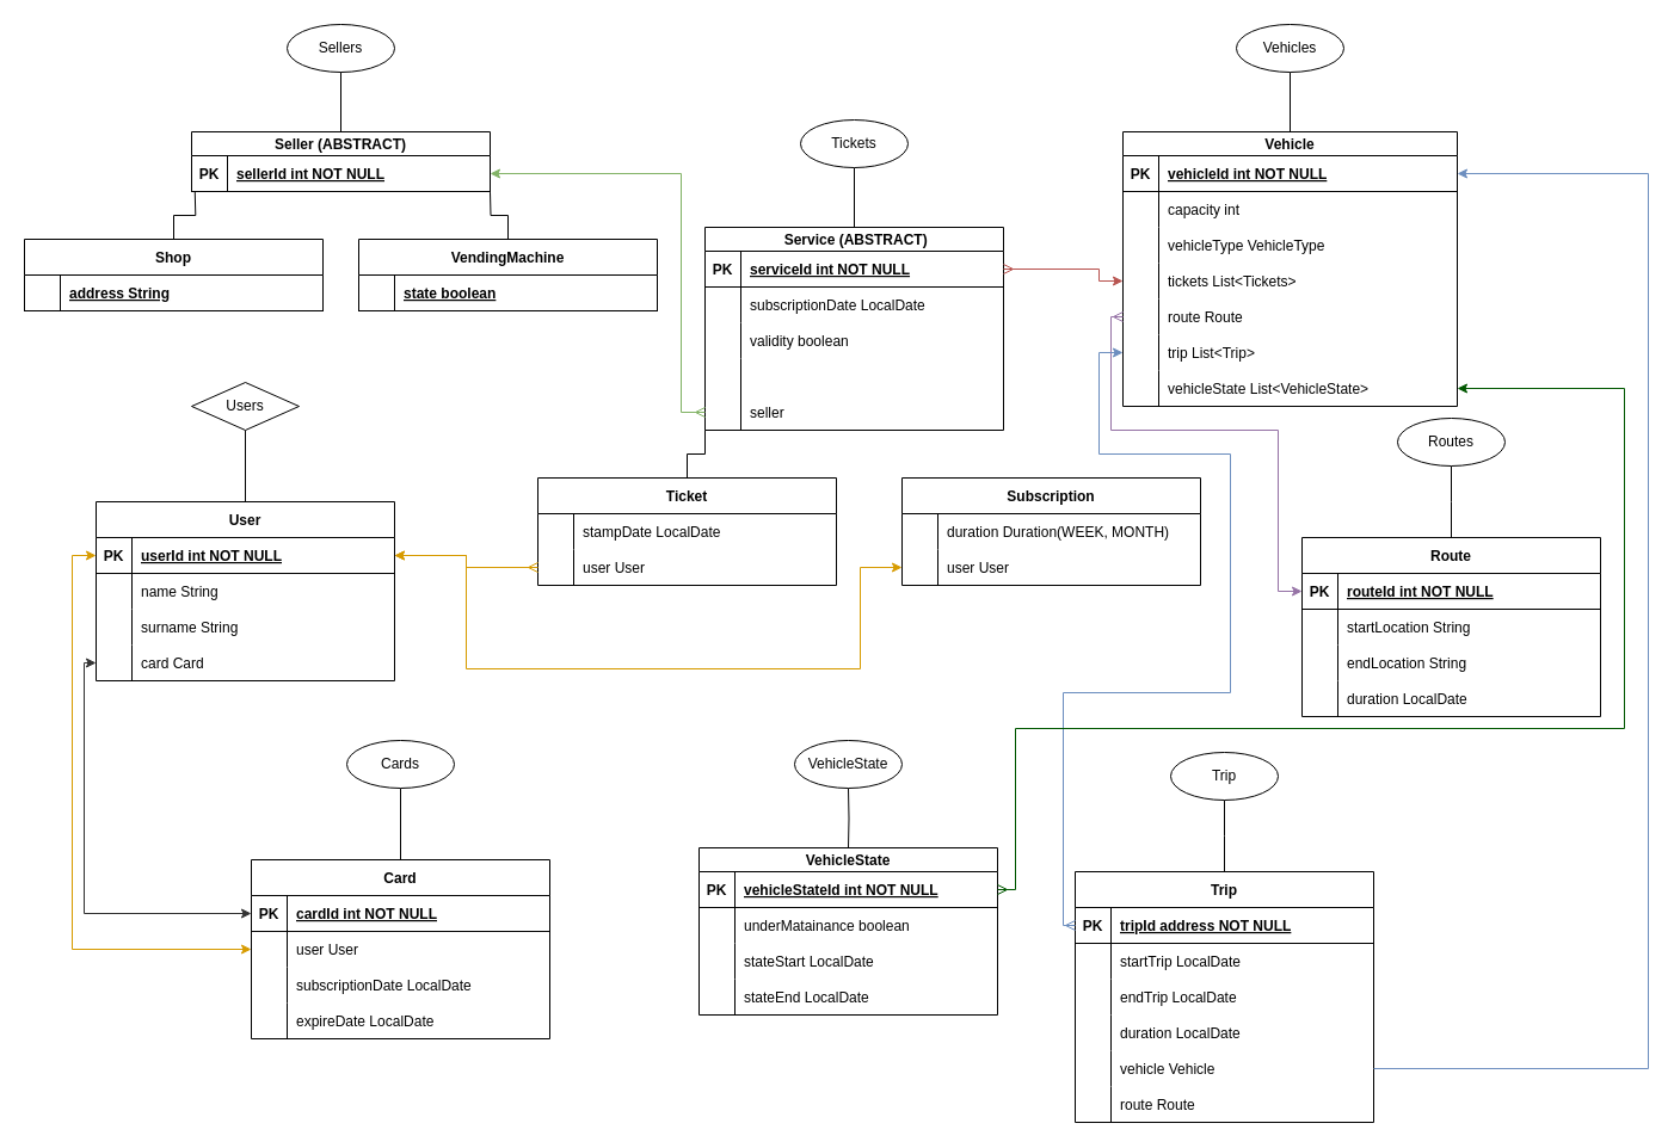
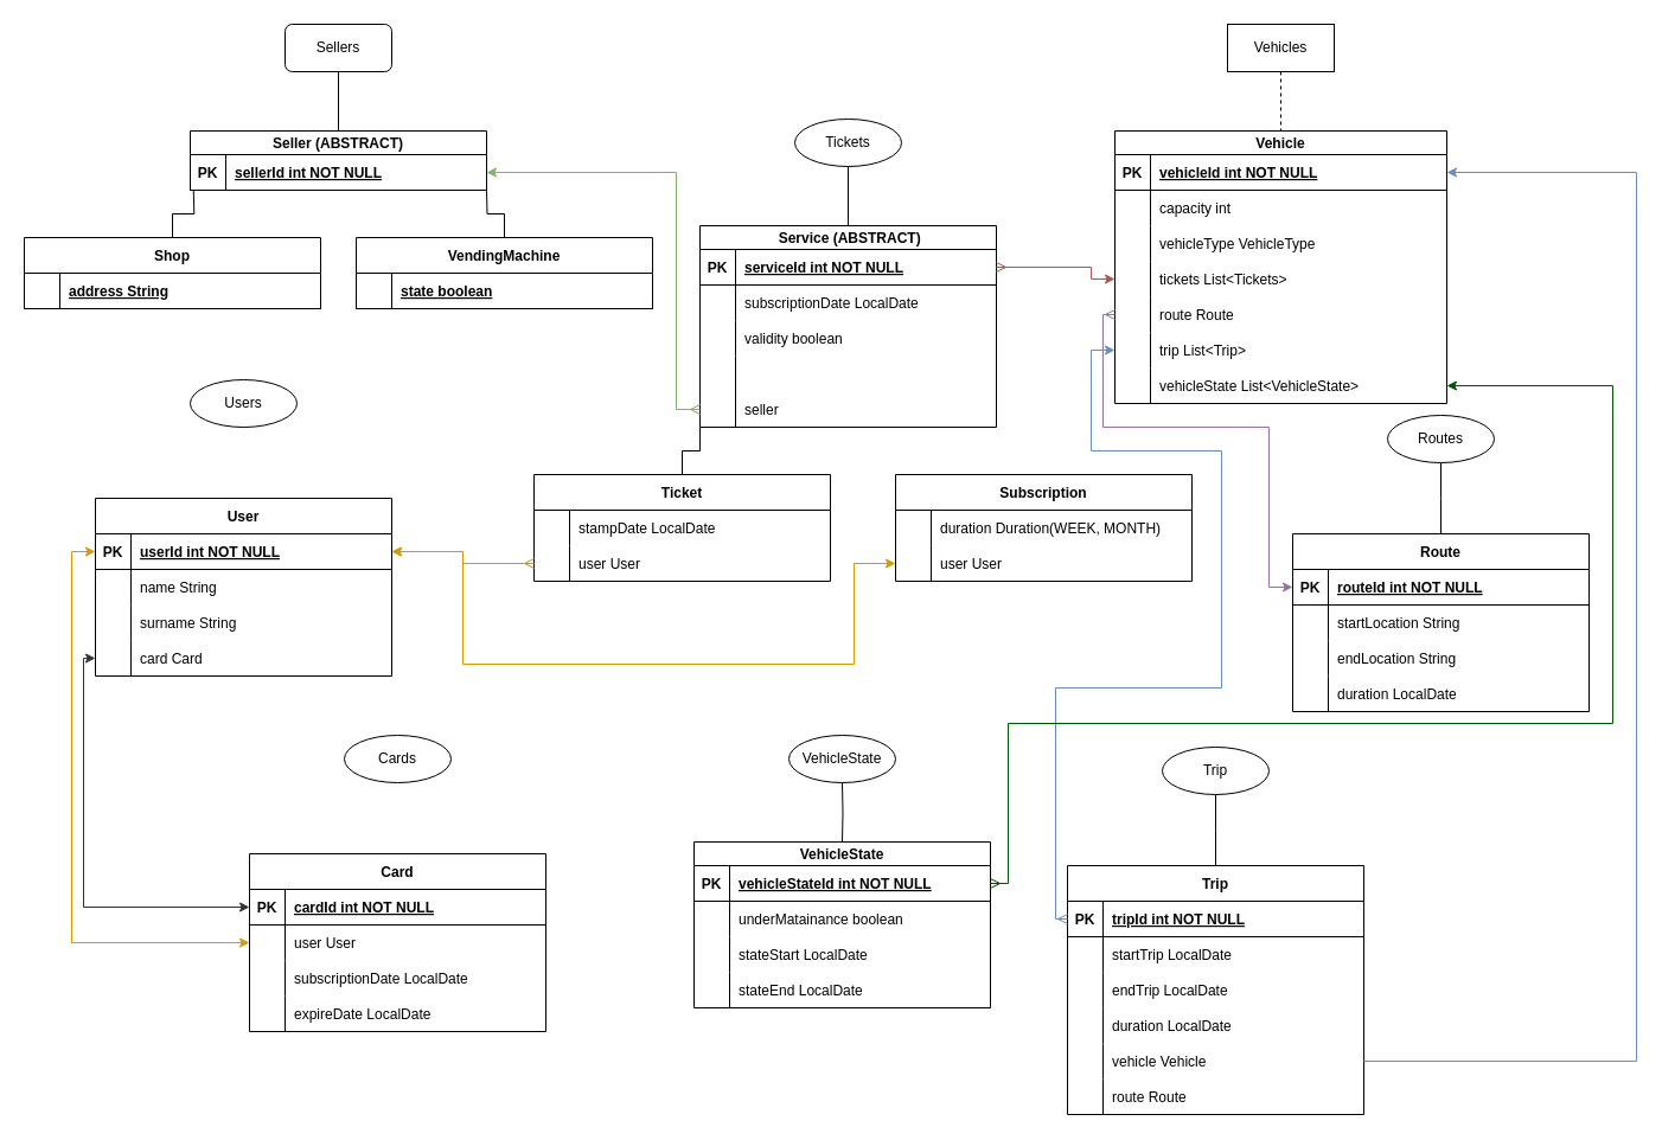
- <mxCell id="18" value="Sellers" style="ellipse;whiteSpace=wrap;html=1;" vertex="1" parent="1"><mxGeometry x="240" y="20" width="90" height="40" as="geometry" /></mxCell>
+ <mxCell id="18" value="Sellers" style="whiteSpace=wrap;html=1;rounded=1;" vertex="1" parent="1"><mxGeometry x="240" y="20" width="90" height="40" as="geometry" /></mxCell>
- <mxCell id="13" value="Vehicles" style="ellipse;whiteSpace=wrap;html=1;" vertex="1" parent="1"><mxGeometry x="1035" y="20" width="90" height="40" as="geometry" /></mxCell>
+ <mxCell id="13" value="Vehicles" style="whiteSpace=wrap;html=1;rounded=0;" vertex="1" parent="1"><mxGeometry x="1035" y="20" width="90" height="40" as="geometry" /></mxCell>
- <mxCell id="12" style="edgeStyle=orthogonalEdgeStyle;rounded=0;orthogonalLoop=1;jettySize=auto;html=1;exitX=0.5;exitY=1;exitDx=0;exitDy=0;entryX=0.5;entryY=0;entryDx=0;entryDy=0;endArrow=none;endFill=0;" edge="1" parent="1" source="13" target="41"><mxGeometry relative="1" as="geometry"><mxPoint x="1065" y="60" as="sourcePoint" /><mxPoint x="1080" y="90" as="targetPoint" /></mxGeometry></mxCell>
+ <mxCell id="12" style="edgeStyle=orthogonalEdgeStyle;rounded=0;orthogonalLoop=1;jettySize=auto;html=1;exitX=0.5;exitY=1;exitDx=0;exitDy=0;entryX=0.5;entryY=0;entryDx=0;entryDy=0;endArrow=none;endFill=0;dashed=1;" edge="1" parent="1" source="13" target="41"><mxGeometry relative="1" as="geometry"><mxPoint x="1065" y="60" as="sourcePoint" /><mxPoint x="1080" y="90" as="targetPoint" /></mxGeometry></mxCell>
- <mxCell id="17" value="Users" style="rhombus;whiteSpace=wrap;html=1;" vertex="1" parent="1"><mxGeometry x="160" y="320" width="90" height="40" as="geometry" /></mxCell>
+ <mxCell id="17" value="Users" style="ellipse;whiteSpace=wrap;html=1;" vertex="1" parent="1"><mxGeometry x="160" y="320" width="90" height="40" as="geometry" /></mxCell>
- <mxCell id="16" style="edgeStyle=orthogonalEdgeStyle;rounded=0;orthogonalLoop=1;jettySize=auto;html=1;exitX=0.5;exitY=1;exitDx=0;exitDy=0;entryX=0.5;entryY=0;entryDx=0;entryDy=0;endArrow=none;endFill=0;" edge="1" parent="1" source="17" target="78"><mxGeometry relative="1" as="geometry" /></mxCell>
- <mxCell id="140" style="edgeStyle=orthogonalEdgeStyle;rounded=0;orthogonalLoop=1;jettySize=auto;html=1;exitX=0.5;exitY=1;exitDx=0;exitDy=0;entryX=0.5;entryY=0;entryDx=0;entryDy=0;endArrow=none;endFill=0;" edge="1" parent="1" source="141" target="142"><mxGeometry relative="1" as="geometry" /></mxCell>
- <mxCell id="124" value="tripId address NOT NULL " style="shape=partialRectangle;overflow=hidden;connectable=0;fillColor=none;top=0;left=0;bottom=0;right=0;align=left;spacingLeft=6;fontStyle=5;" vertex="1" parent="122"><mxGeometry x="30" width="220" height="30" as="geometry"><mxRectangle width="220" height="30" as="alternateBounds" /></mxGeometry></mxCell>
+ <mxCell id="124" value="tripId int NOT NULL " style="shape=partialRectangle;overflow=hidden;connectable=0;fillColor=none;top=0;left=0;bottom=0;right=0;align=left;spacingLeft=6;fontStyle=5;" vertex="1" parent="122"><mxGeometry x="30" width="220" height="30" as="geometry"><mxRectangle width="220" height="30" as="alternateBounds" /></mxGeometry></mxCell>
